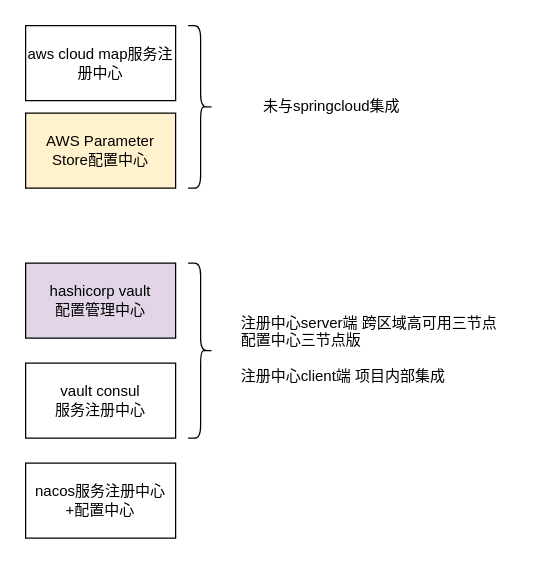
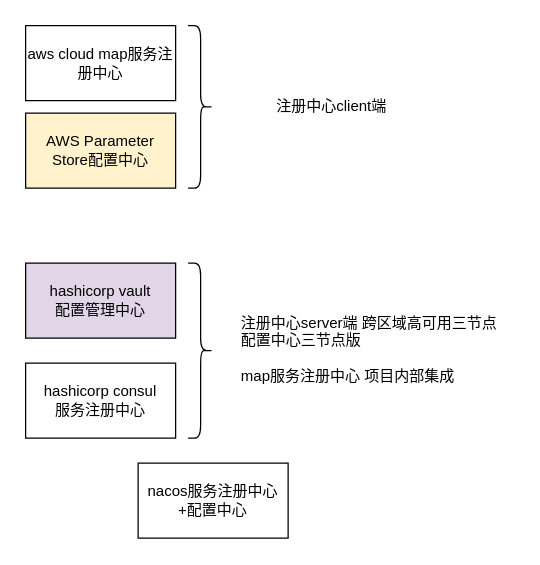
- <mxCell id="6" value="未与springcloud集成" style="text;html=1;strokeColor=none;fillColor=none;align=center;verticalAlign=middle;whiteSpace=wrap;rounded=0;" vertex="1" parent="1"><mxGeometry x="180" y="65" width="170" height="40" as="geometry" /></mxCell>
+ <mxCell id="6" value="注册中心client端" style="text;html=1;strokeColor=none;fillColor=none;align=center;verticalAlign=middle;whiteSpace=wrap;rounded=0;" vertex="1" parent="1"><mxGeometry x="180" y="65" width="170" height="40" as="geometry" /></mxCell>
- <mxCell id="7" value="&lt;div style=&quot;text-align: left;&quot;&gt;注册中心server端 跨区域高可用三节点&lt;/div&gt;&lt;div style=&quot;text-align: left;&quot;&gt;配置中心三节点版&lt;/div&gt;&lt;div style=&quot;text-align: left;&quot;&gt;&lt;br&gt;&lt;/div&gt;&lt;div style=&quot;text-align: left;&quot;&gt;注册中心client端 项目内部集成&lt;/div&gt;" style="text;html=1;strokeColor=none;fillColor=none;align=center;verticalAlign=middle;whiteSpace=wrap;rounded=0;" vertex="1" parent="1"><mxGeometry x="180" y="237.5" width="230" height="82.5" as="geometry" /></mxCell>
+ <mxCell id="7" value="&lt;div style=&quot;text-align: left;&quot;&gt;注册中心server端 跨区域高可用三节点&lt;/div&gt;&lt;div style=&quot;text-align: left;&quot;&gt;配置中心三节点版&lt;/div&gt;&lt;div style=&quot;text-align: left;&quot;&gt;&lt;br&gt;&lt;/div&gt;&lt;div style=&quot;text-align: left;&quot;&gt;map服务注册中心 项目内部集成&lt;/div&gt;" style="text;html=1;strokeColor=none;fillColor=none;align=center;verticalAlign=middle;whiteSpace=wrap;rounded=0;" vertex="1" parent="1"><mxGeometry x="180" y="237.5" width="230" height="82.5" as="geometry" /></mxCell>
- <mxCell id="3" value="vault consul&lt;br&gt;服务注册中心" style="rounded=0;whiteSpace=wrap;html=1;" vertex="1" parent="1"><mxGeometry x="20" y="290" width="120" height="60" as="geometry" /></mxCell>
+ <mxCell id="3" value="hashicorp consul&lt;br&gt;服务注册中心" style="rounded=0;whiteSpace=wrap;html=1;" vertex="1" parent="1"><mxGeometry x="20" y="290" width="120" height="60" as="geometry" /></mxCell>
- <mxCell id="4" value="nacos服务注册中心+配置中心" style="rounded=0;whiteSpace=wrap;html=1;" vertex="1" parent="1"><mxGeometry x="20" y="370" width="120" height="60" as="geometry" /></mxCell>
+ <mxCell id="4" value="nacos服务注册中心+配置中心" style="rounded=0;whiteSpace=wrap;html=1;" vertex="1" parent="1"><mxGeometry x="110" y="370" width="120" height="60" as="geometry" /></mxCell>
